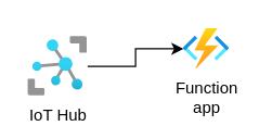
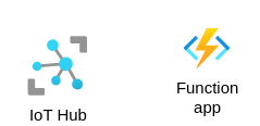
- <mxCell id="2" style="edgeStyle=orthogonalEdgeStyle;rounded=0;orthogonalLoop=1;jettySize=auto;html=1;" edge="1" parent="1" source="3" target="4"><mxGeometry relative="1" as="geometry" /></mxCell>
